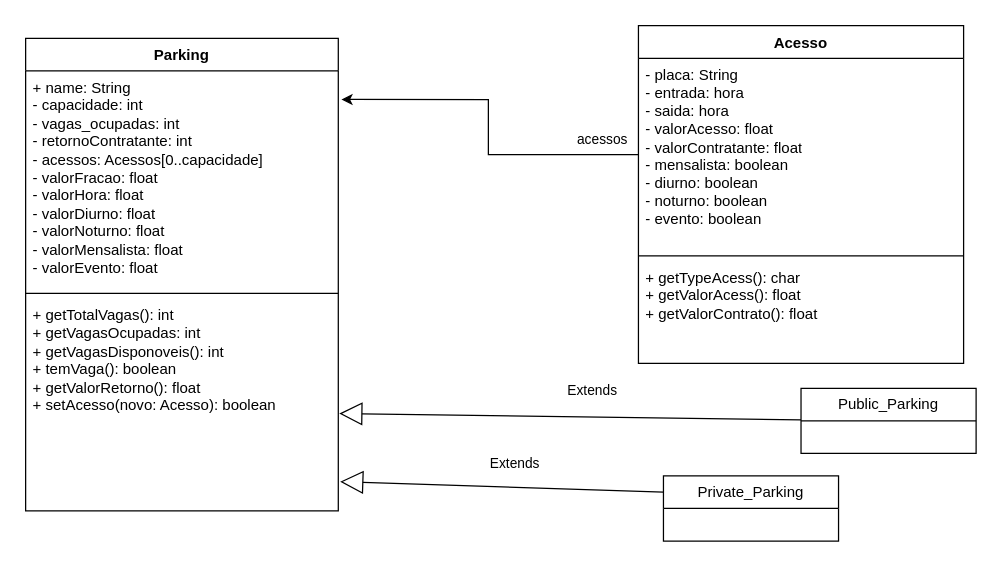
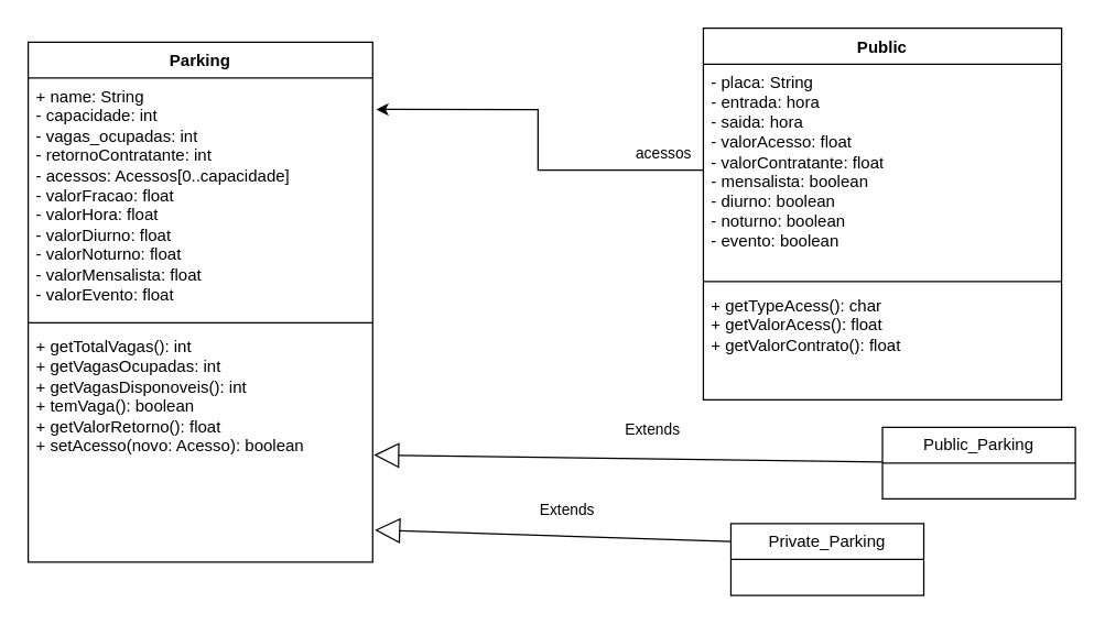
- <mxCell id="6" value="Acesso" style="swimlane;fontStyle=1;align=center;verticalAlign=top;childLayout=stackLayout;horizontal=1;startSize=26;horizontalStack=0;resizeParent=1;resizeParentMax=0;resizeLast=0;collapsible=1;marginBottom=0;whiteSpace=wrap;html=1;" vertex="1" parent="1"><mxGeometry x="510" y="20" width="260" height="270" as="geometry"><mxRectangle x="530" y="10" width="80" height="30" as="alternateBounds" /></mxGeometry></mxCell>
+ <mxCell id="6" value="Public" style="swimlane;fontStyle=1;align=center;verticalAlign=top;childLayout=stackLayout;horizontal=1;startSize=26;horizontalStack=0;resizeParent=1;resizeParentMax=0;resizeLast=0;collapsible=1;marginBottom=0;whiteSpace=wrap;html=1;" vertex="1" parent="1"><mxGeometry x="510" y="20" width="260" height="270" as="geometry"><mxRectangle x="530" y="10" width="80" height="30" as="alternateBounds" /></mxGeometry></mxCell>
